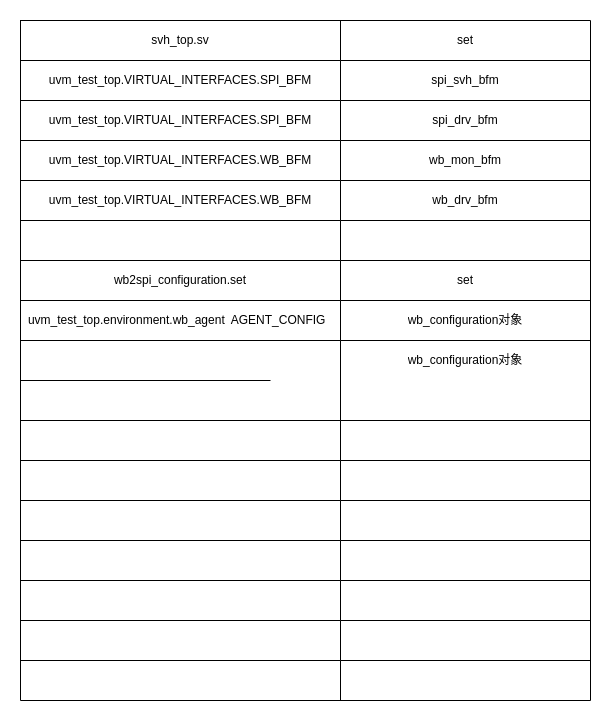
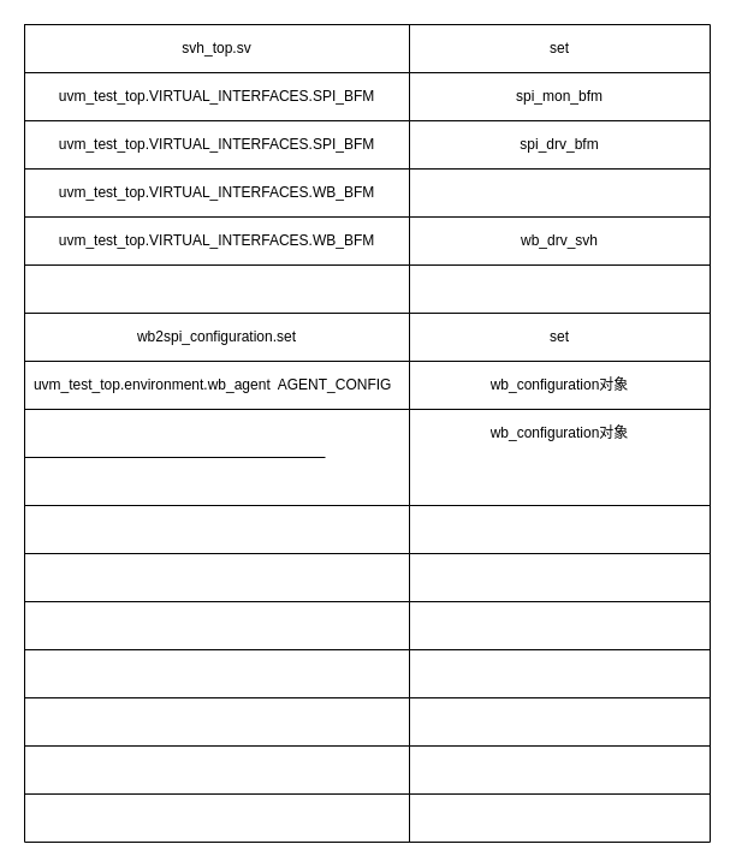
- <mxCell id="54" value="spi_svh_bfm" style="shape=partialRectangle;html=1;whiteSpace=wrap;connectable=0;overflow=hidden;fillColor=none;top=0;left=0;bottom=0;right=0;" vertex="1" parent="1"><mxGeometry x="340" y="60" width="250" height="40" as="geometry" /></mxCell>
+ <mxCell id="54" value="spi_mon_bfm" style="shape=partialRectangle;html=1;whiteSpace=wrap;connectable=0;overflow=hidden;fillColor=none;top=0;left=0;bottom=0;right=0;" vertex="1" parent="1"><mxGeometry x="340" y="60" width="250" height="40" as="geometry" /></mxCell>
- <mxCell id="58" value="wb_mon_bfm" style="shape=partialRectangle;html=1;whiteSpace=wrap;connectable=0;overflow=hidden;fillColor=none;top=0;left=0;bottom=0;right=0;" vertex="1" parent="1"><mxGeometry x="340" y="140" width="250" height="40" as="geometry" /></mxCell>
- <mxCell id="60" value="wb_drv_bfm" style="shape=partialRectangle;html=1;whiteSpace=wrap;connectable=0;overflow=hidden;fillColor=none;top=0;left=0;bottom=0;right=0;" vertex="1" parent="1"><mxGeometry x="340" y="180" width="250" height="40" as="geometry" /></mxCell>
+ <mxCell id="60" value="wb_drv_svh" style="shape=partialRectangle;html=1;whiteSpace=wrap;connectable=0;overflow=hidden;fillColor=none;top=0;left=0;bottom=0;right=0;" vertex="1" parent="1"><mxGeometry x="340" y="180" width="250" height="40" as="geometry" /></mxCell>
